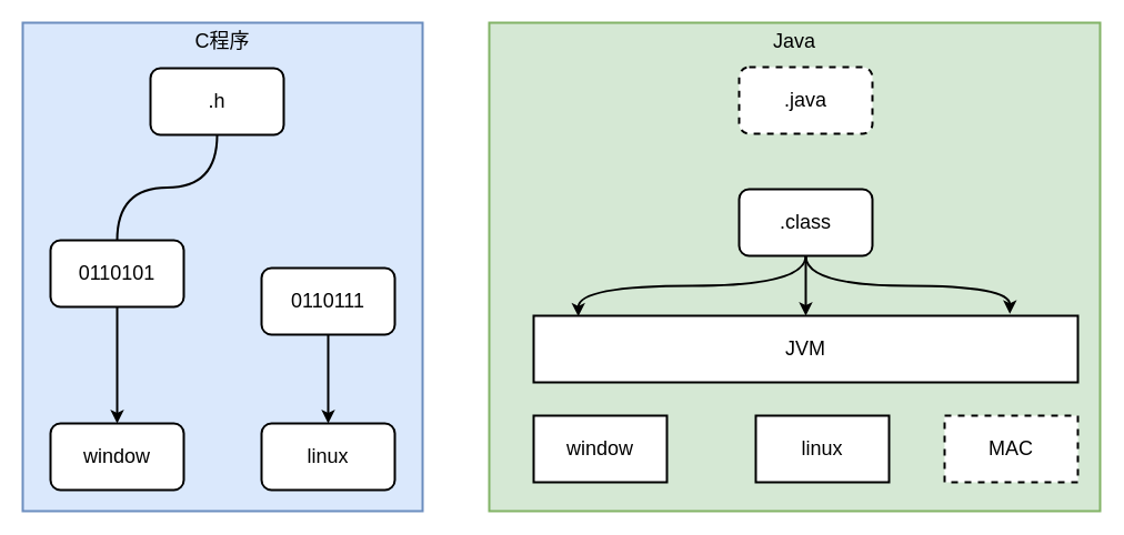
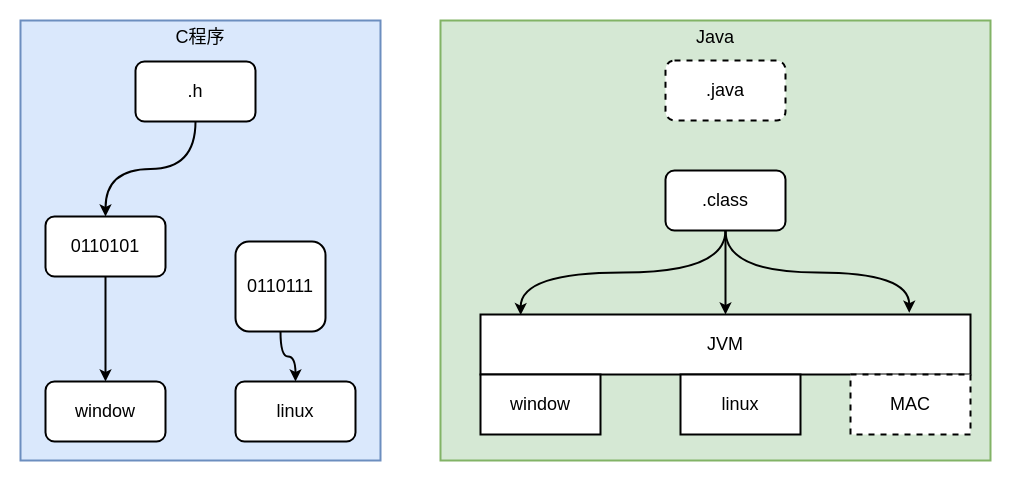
- <mxCell id="3" style="edgeStyle=orthogonalEdgeStyle;rounded=0;orthogonalLoop=1;jettySize=auto;html=1;entryX=0.5;entryY=0;entryDx=0;entryDy=0;fontSize=18;curved=1;strokeWidth=2;endArrow=none;" edge="1" parent="1" source="4" target="6"><mxGeometry relative="1" as="geometry" /></mxCell>
+ <mxCell id="3" style="edgeStyle=orthogonalEdgeStyle;rounded=0;orthogonalLoop=1;jettySize=auto;html=1;entryX=0.5;entryY=0;entryDx=0;entryDy=0;fontSize=18;curved=1;strokeWidth=2;" edge="1" parent="1" source="4" target="6"><mxGeometry relative="1" as="geometry" /></mxCell>
- <mxCell id="8" value="0110111" style="rounded=1;whiteSpace=wrap;html=1;fontSize=18;strokeWidth=2;" vertex="1" parent="1"><mxGeometry x="235" y="241" width="120" height="60" as="geometry" /></mxCell>
+ <mxCell id="8" value="0110111" style="rounded=1;whiteSpace=wrap;html=1;fontSize=18;strokeWidth=2;" vertex="1" parent="1"><mxGeometry x="235" y="241" width="90" height="90" as="geometry" /></mxCell>
- <mxCell id="17" value="JVM" style="rounded=0;whiteSpace=wrap;html=1;fontSize=18;strokeWidth=2;" vertex="1" parent="1"><mxGeometry x="480" y="284" width="490" height="60" as="geometry" /></mxCell>
+ <mxCell id="17" value="JVM" style="rounded=0;whiteSpace=wrap;html=1;fontSize=18;strokeWidth=2;" vertex="1" parent="1"><mxGeometry x="480" y="314" width="490" height="60" as="geometry" /></mxCell>
